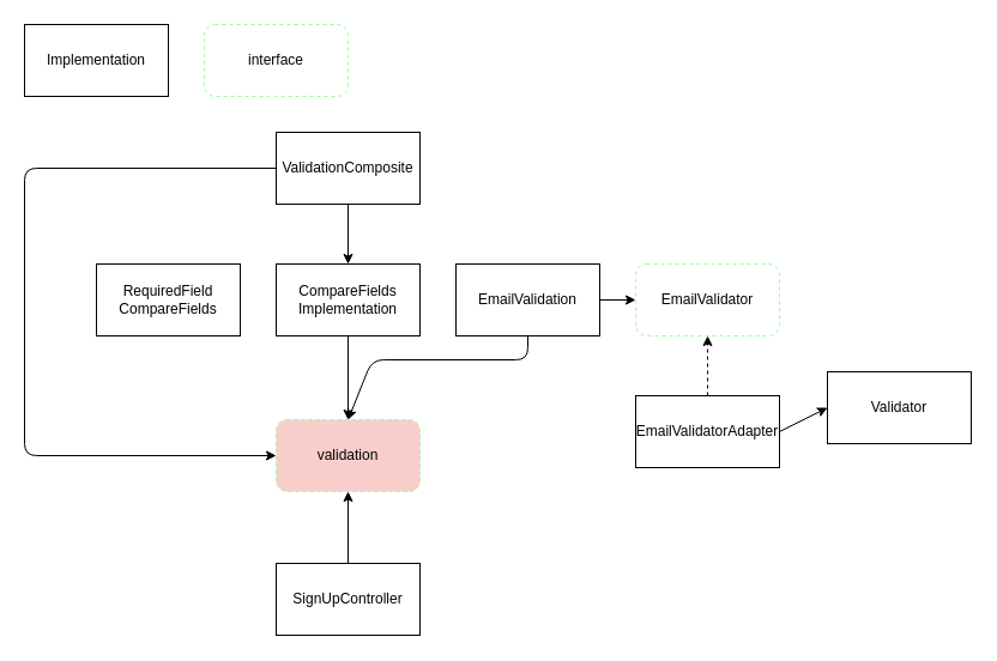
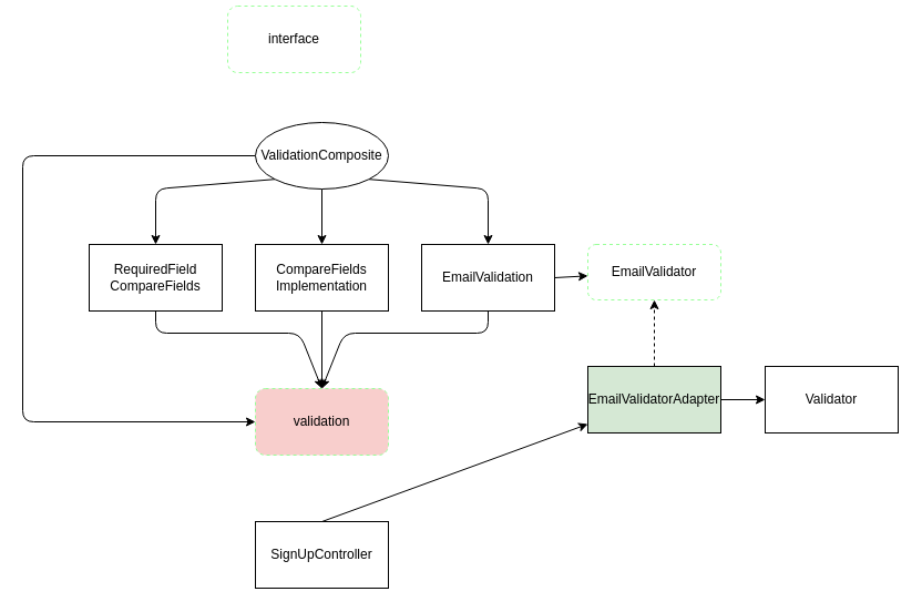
- <mxCell id="3" value="Implementation" style="rounded=0;whiteSpace=wrap;html=1;" parent="1" vertex="1"><mxGeometry x="20" y="20" width="120" height="60" as="geometry" /></mxCell>
- <mxCell id="2" value="interface" style="rounded=1;whiteSpace=wrap;html=1;glass=0;dashed=1;sketch=0;strokeColor=#99FF99;" parent="1" vertex="1"><mxGeometry x="170" y="20" width="120" height="60" as="geometry" /></mxCell>
+ <mxCell id="2" value="interface" style="rounded=1;whiteSpace=wrap;html=1;glass=0;dashed=1;sketch=0;strokeColor=#99FF99;" parent="1" vertex="1"><mxGeometry x="205" y="5" width="120" height="60" as="geometry" /></mxCell>
- <mxCell id="11" value="ValidationComposite" style="rounded=0;whiteSpace=wrap;html=1;" vertex="1" parent="1"><mxGeometry x="230" y="110" width="120" height="60" as="geometry" /></mxCell>
+ <mxCell id="11" value="ValidationComposite" style="ellipse;whiteSpace=wrap;html=1;" vertex="1" parent="1"><mxGeometry x="230" y="110" width="120" height="60" as="geometry" /></mxCell>
+ <mxCell id="8" style="edgeStyle=none;html=1;exitX=0;exitY=1;exitDx=0;exitDy=0;entryX=0.5;entryY=0;entryDx=0;entryDy=0;" edge="1" parent="1" source="11" target="13"><mxGeometry relative="1" as="geometry"><Array as="points"><mxPoint x="140" y="170" /></Array></mxGeometry></mxCell>
+ <mxCell id="9" style="edgeStyle=none;html=1;exitX=1;exitY=1;exitDx=0;exitDy=0;entryX=0.5;entryY=0;entryDx=0;entryDy=0;" edge="1" parent="1" source="11" target="18"><mxGeometry relative="1" as="geometry"><Array as="points"><mxPoint x="440" y="170" /></Array></mxGeometry></mxCell>
- <mxCell id="19" value="EmailValidator" style="rounded=1;whiteSpace=wrap;html=1;glass=0;dashed=1;sketch=0;strokeColor=#99FF99;" vertex="1" parent="1"><mxGeometry x="530" y="220" width="120" height="60" as="geometry" /></mxCell>
+ <mxCell id="19" value="EmailValidator" style="rounded=1;whiteSpace=wrap;html=1;glass=0;dashed=1;sketch=0;strokeColor=#99FF99;" vertex="1" parent="1"><mxGeometry x="530" y="220" width="120" height="50" as="geometry" /></mxCell>
+ <mxCell id="12" style="edgeStyle=none;html=1;exitX=0.5;exitY=1;exitDx=0;exitDy=0;entryX=0.5;entryY=0;entryDx=0;entryDy=0;" edge="1" parent="1" source="13" target="4"><mxGeometry relative="1" as="geometry"><Array as="points"><mxPoint x="140" y="300" /><mxPoint x="270" y="300" /></Array></mxGeometry></mxCell>
- <mxCell id="23" value="Validator" style="rounded=0;whiteSpace=wrap;html=1;" vertex="1" parent="1"><mxGeometry x="690" y="310" width="120" height="60" as="geometry" /></mxCell>
+ <mxCell id="23" value="Validator" style="rounded=0;whiteSpace=wrap;html=1;" vertex="1" parent="1"><mxGeometry x="690" y="330" width="120" height="60" as="geometry" /></mxCell>
- <mxCell id="22" value="EmailValidatorAdapter" style="rounded=0;whiteSpace=wrap;html=1;" vertex="1" parent="1"><mxGeometry x="530" y="330" width="120" height="60" as="geometry" /></mxCell>
+ <mxCell id="22" value="EmailValidatorAdapter" style="rounded=0;whiteSpace=wrap;html=1;fillColor=#d5e8d4;" vertex="1" parent="1"><mxGeometry x="530" y="330" width="120" height="60" as="geometry" /></mxCell>
- <mxCell id="5" style="edgeStyle=none;html=1;exitX=0.5;exitY=0;exitDx=0;exitDy=0;entryX=0.5;entryY=1;entryDx=0;entryDy=0;" edge="1" parent="1" source="6" target="4"><mxGeometry relative="1" as="geometry" /></mxCell>
+ <mxCell id="5" style="edgeStyle=none;html=1;exitX=0.5;exitY=0;exitDx=0;exitDy=0;" edge="1" parent="1" source="6" target="22"><mxGeometry relative="1" as="geometry" /></mxCell>
